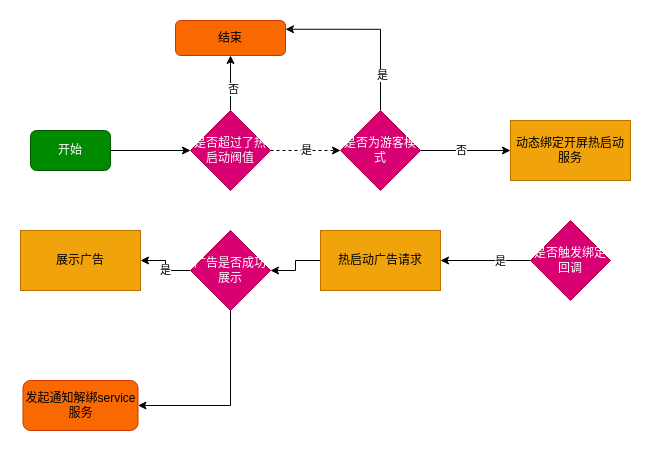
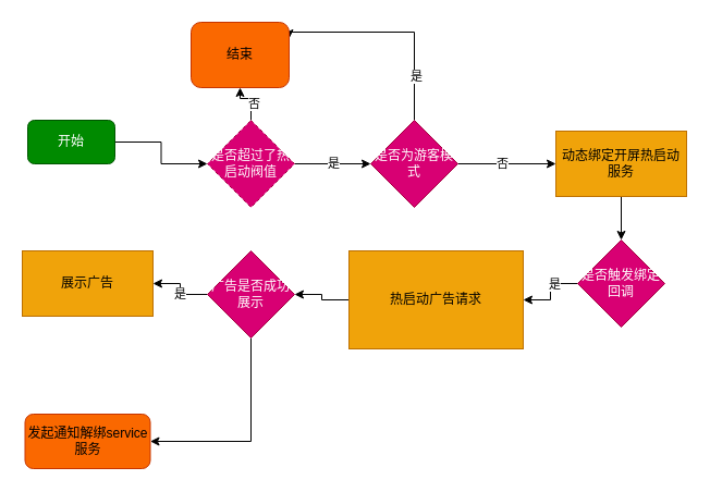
- <mxCell id="14" value="结束" style="rounded=1;whiteSpace=wrap;html=1;fillColor=#fa6800;fontColor=#000000;strokeColor=#C73500;" vertex="1" parent="1"><mxGeometry x="175" y="20" width="110" height="35" as="geometry" /></mxCell>
+ <mxCell id="14" value="结束" style="rounded=1;whiteSpace=wrap;html=1;fillColor=#fa6800;fontColor=#000000;strokeColor=#C73500;" vertex="1" parent="1"><mxGeometry x="175" y="20" width="90" height="60" as="geometry" /></mxCell>
- <mxCell id="3" value="开始" style="rounded=1;whiteSpace=wrap;html=1;fillColor=#008a00;fontColor=#ffffff;strokeColor=#005700;" vertex="1" parent="1"><mxGeometry x="30" y="130" width="80" height="40" as="geometry" /></mxCell>
+ <mxCell id="3" value="开始" style="rounded=1;whiteSpace=wrap;html=1;fillColor=#008a00;fontColor=#ffffff;strokeColor=#005700;" vertex="1" parent="1"><mxGeometry x="25" y="110" width="80" height="40" as="geometry" /></mxCell>
- <mxCell id="8" value="是否超过了热启动阀值" style="rhombus;whiteSpace=wrap;html=1;rounded=0;fillColor=#d80073;fontColor=#ffffff;strokeColor=#A50040;" vertex="1" parent="1"><mxGeometry x="190" y="110" width="80" height="80" as="geometry" /></mxCell>
+ <mxCell id="8" value="是否超过了热启动阀值" style="rhombus;whiteSpace=wrap;html=1;rounded=0;fillColor=#d80073;fontColor=#ffffff;strokeColor=#A50040;dashed=1;" vertex="1" parent="1"><mxGeometry x="190" y="110" width="80" height="80" as="geometry" /></mxCell>
- <mxCell id="4" value="" style="edgeStyle=orthogonalEdgeStyle;rounded=0;orthogonalLoop=1;jettySize=auto;html=1;dashed=1;" edge="1" parent="1" source="8" target="13"><mxGeometry relative="1" as="geometry" /></mxCell>
+ <mxCell id="4" value="" style="edgeStyle=orthogonalEdgeStyle;rounded=0;orthogonalLoop=1;jettySize=auto;html=1;" edge="1" parent="1" source="8" target="13"><mxGeometry relative="1" as="geometry" /></mxCell>
+ <mxCell id="15" value="" style="edgeStyle=orthogonalEdgeStyle;rounded=0;orthogonalLoop=1;jettySize=auto;html=1;" edge="1" parent="1" source="16" target="19"><mxGeometry relative="1" as="geometry" /></mxCell>
- <mxCell id="21" value="热启动广告请求" style="whiteSpace=wrap;html=1;fillColor=#f0a30a;fontColor=#000000;strokeColor=#BD7000;" vertex="1" parent="1"><mxGeometry x="320" y="230" width="120" height="60" as="geometry" /></mxCell>
+ <mxCell id="21" value="热启动广告请求" style="whiteSpace=wrap;html=1;fillColor=#f0a30a;fontColor=#000000;strokeColor=#BD7000;" vertex="1" parent="1"><mxGeometry x="320" y="230" width="160" height="90" as="geometry" /></mxCell>
